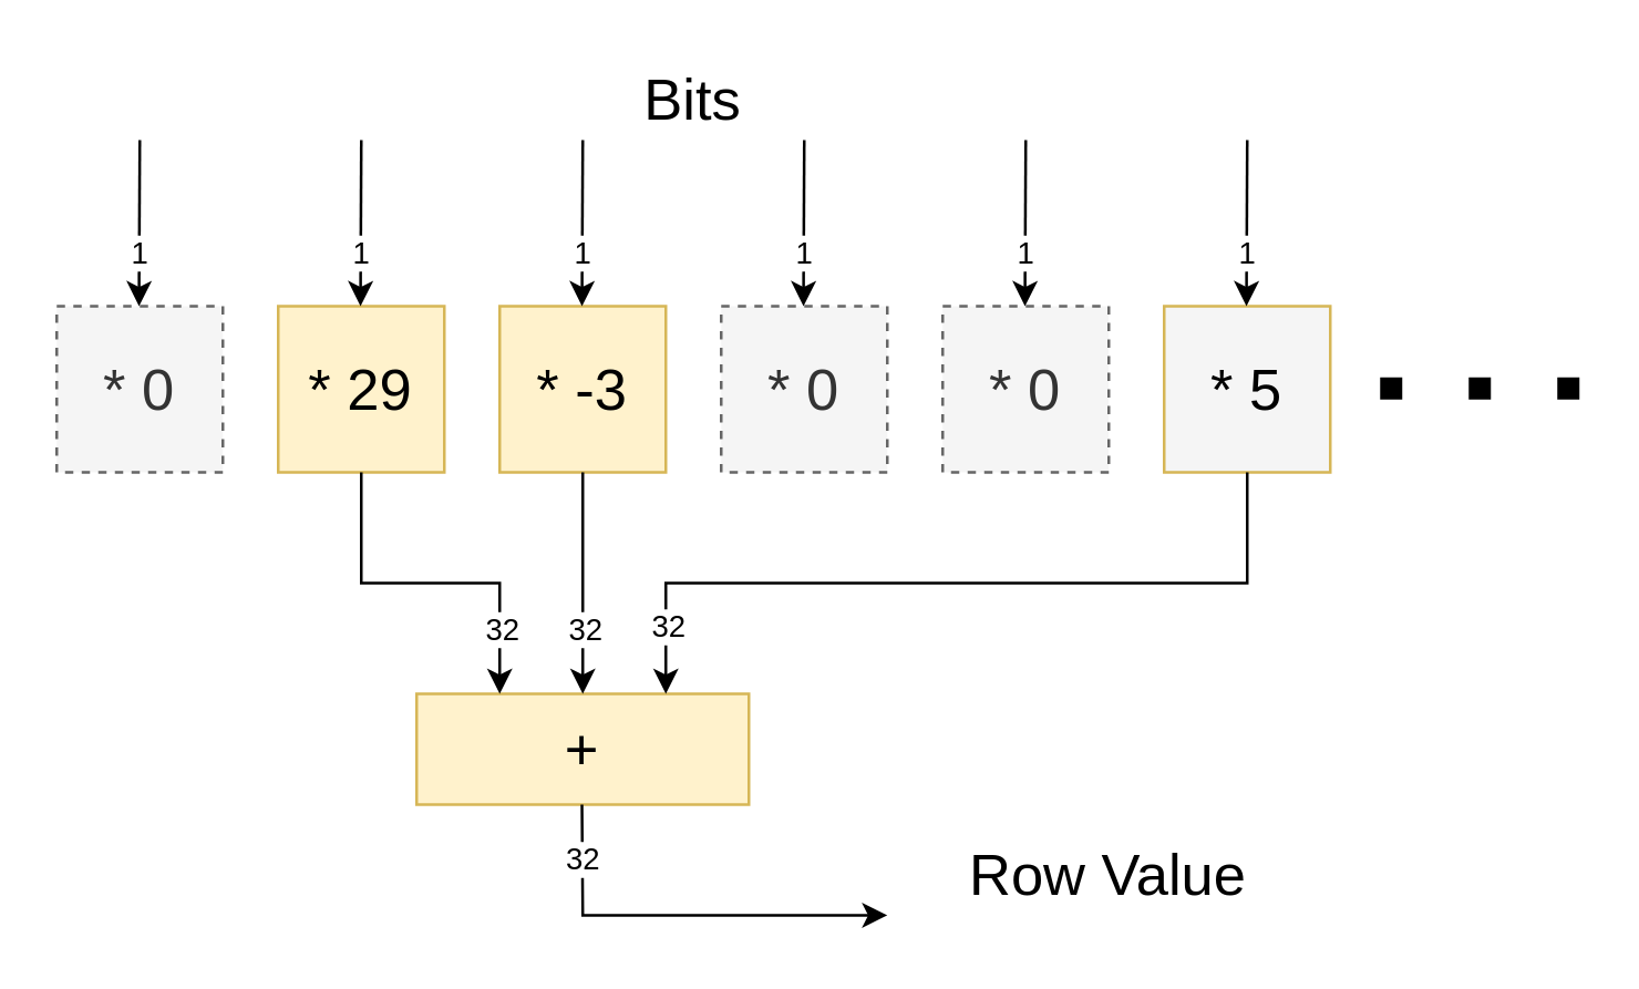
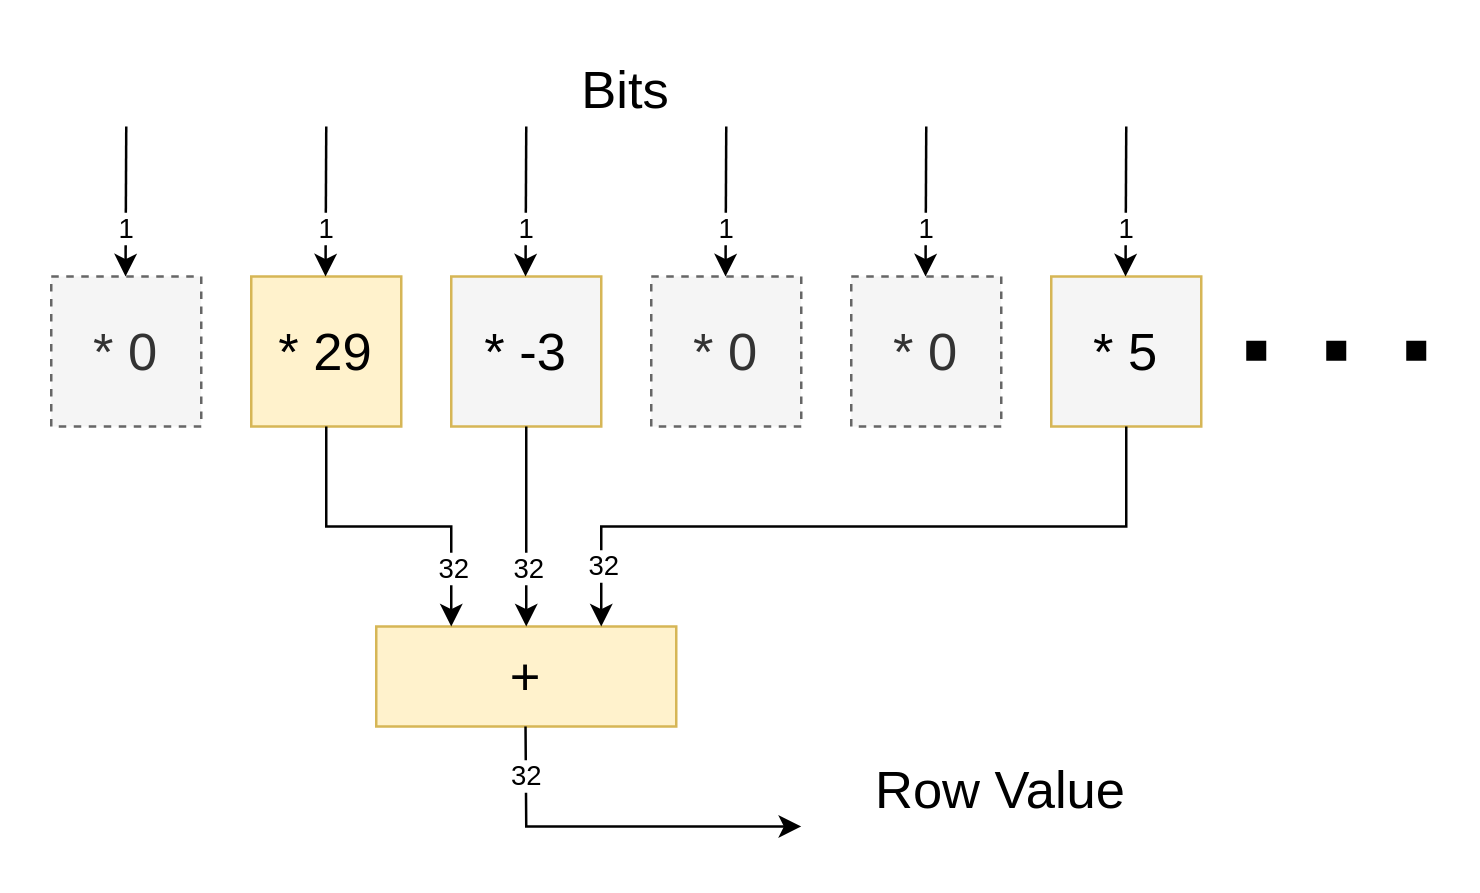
- <mxCell id="4" value="* -3" style="rounded=0;whiteSpace=wrap;html=1;fillColor=#fff2cc;strokeColor=#d6b656;fontSize=21;" vertex="1" parent="1"><mxGeometry x="180" y="110" width="60" height="60" as="geometry" /></mxCell>
+ <mxCell id="4" value="* -3" style="rounded=0;whiteSpace=wrap;html=1;fillColor=#f5f5f5;strokeColor=#d6b656;fontSize=21;" vertex="1" parent="1"><mxGeometry x="180" y="110" width="60" height="60" as="geometry" /></mxCell>
